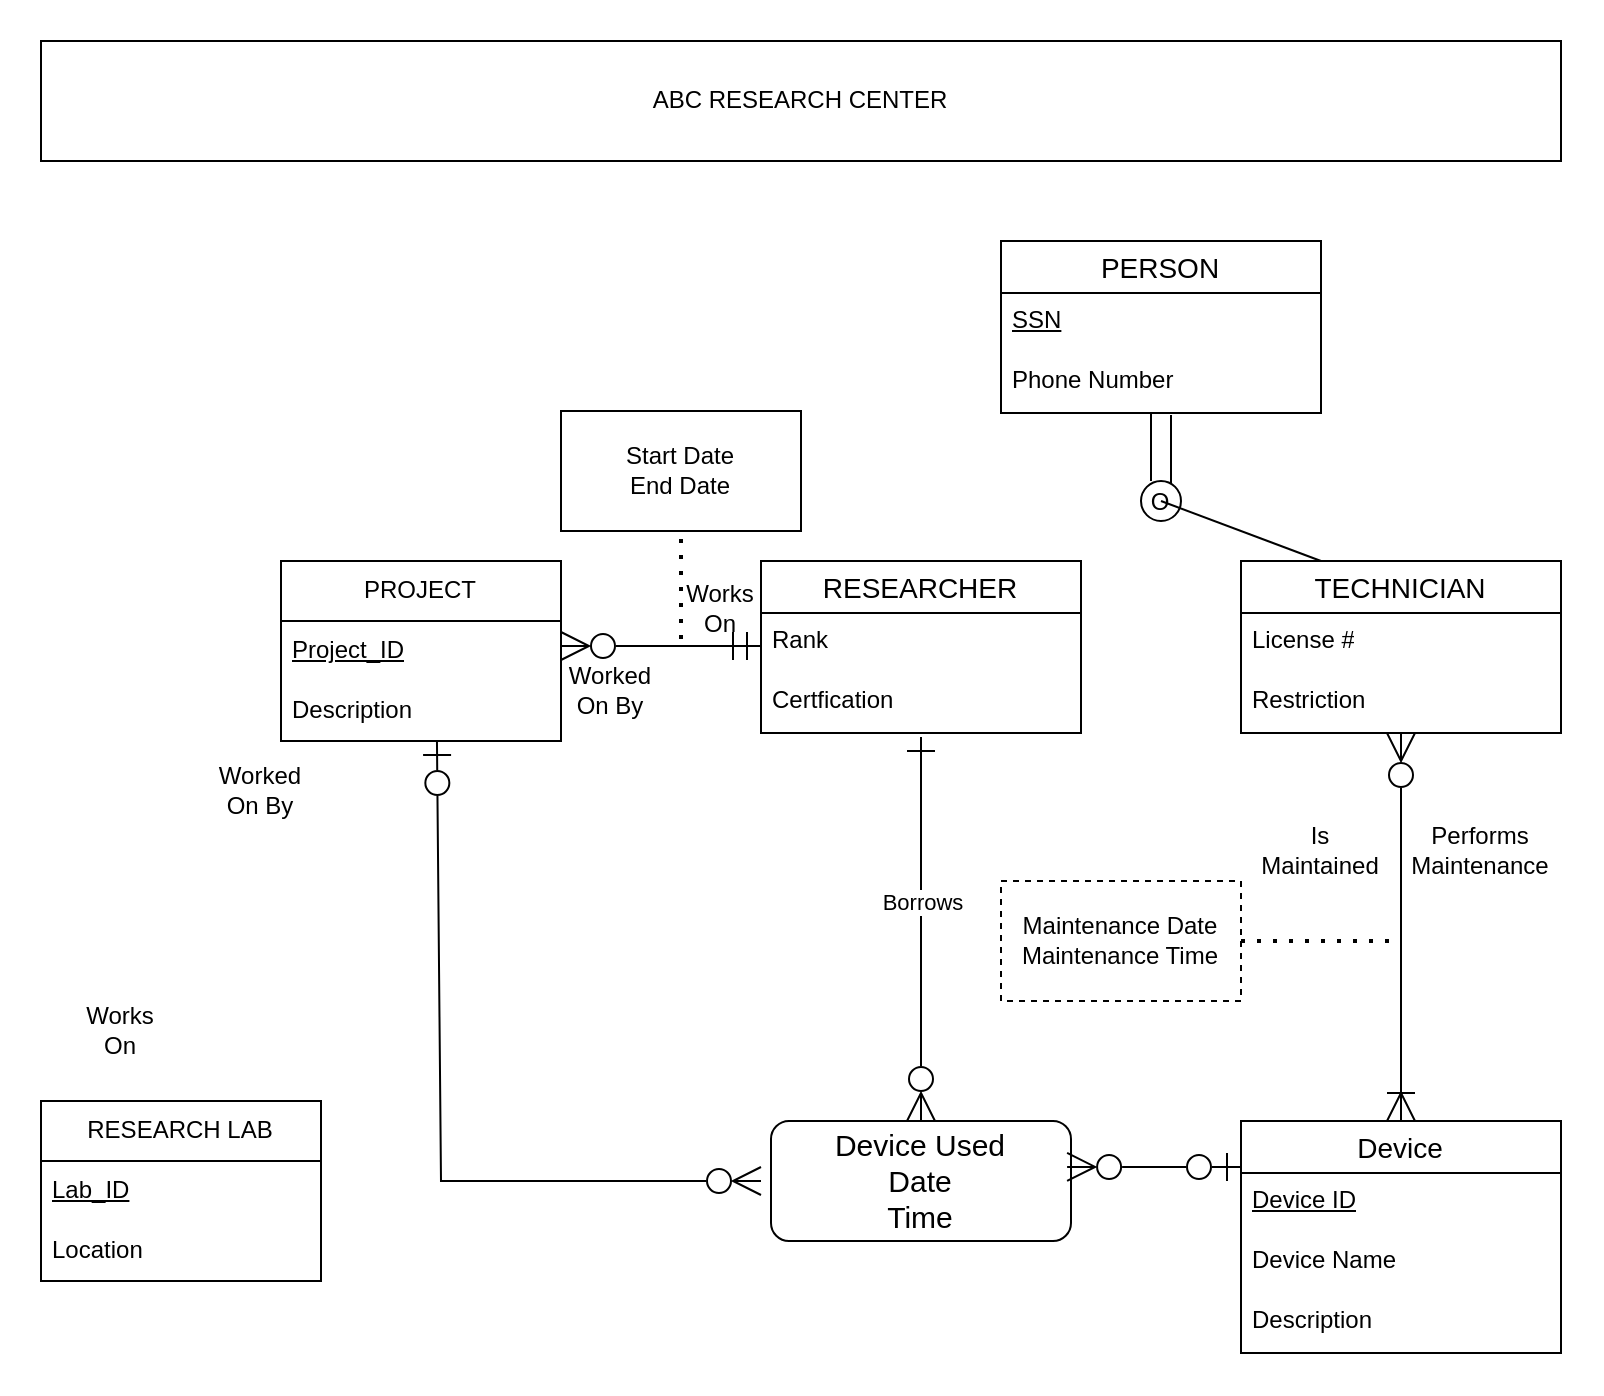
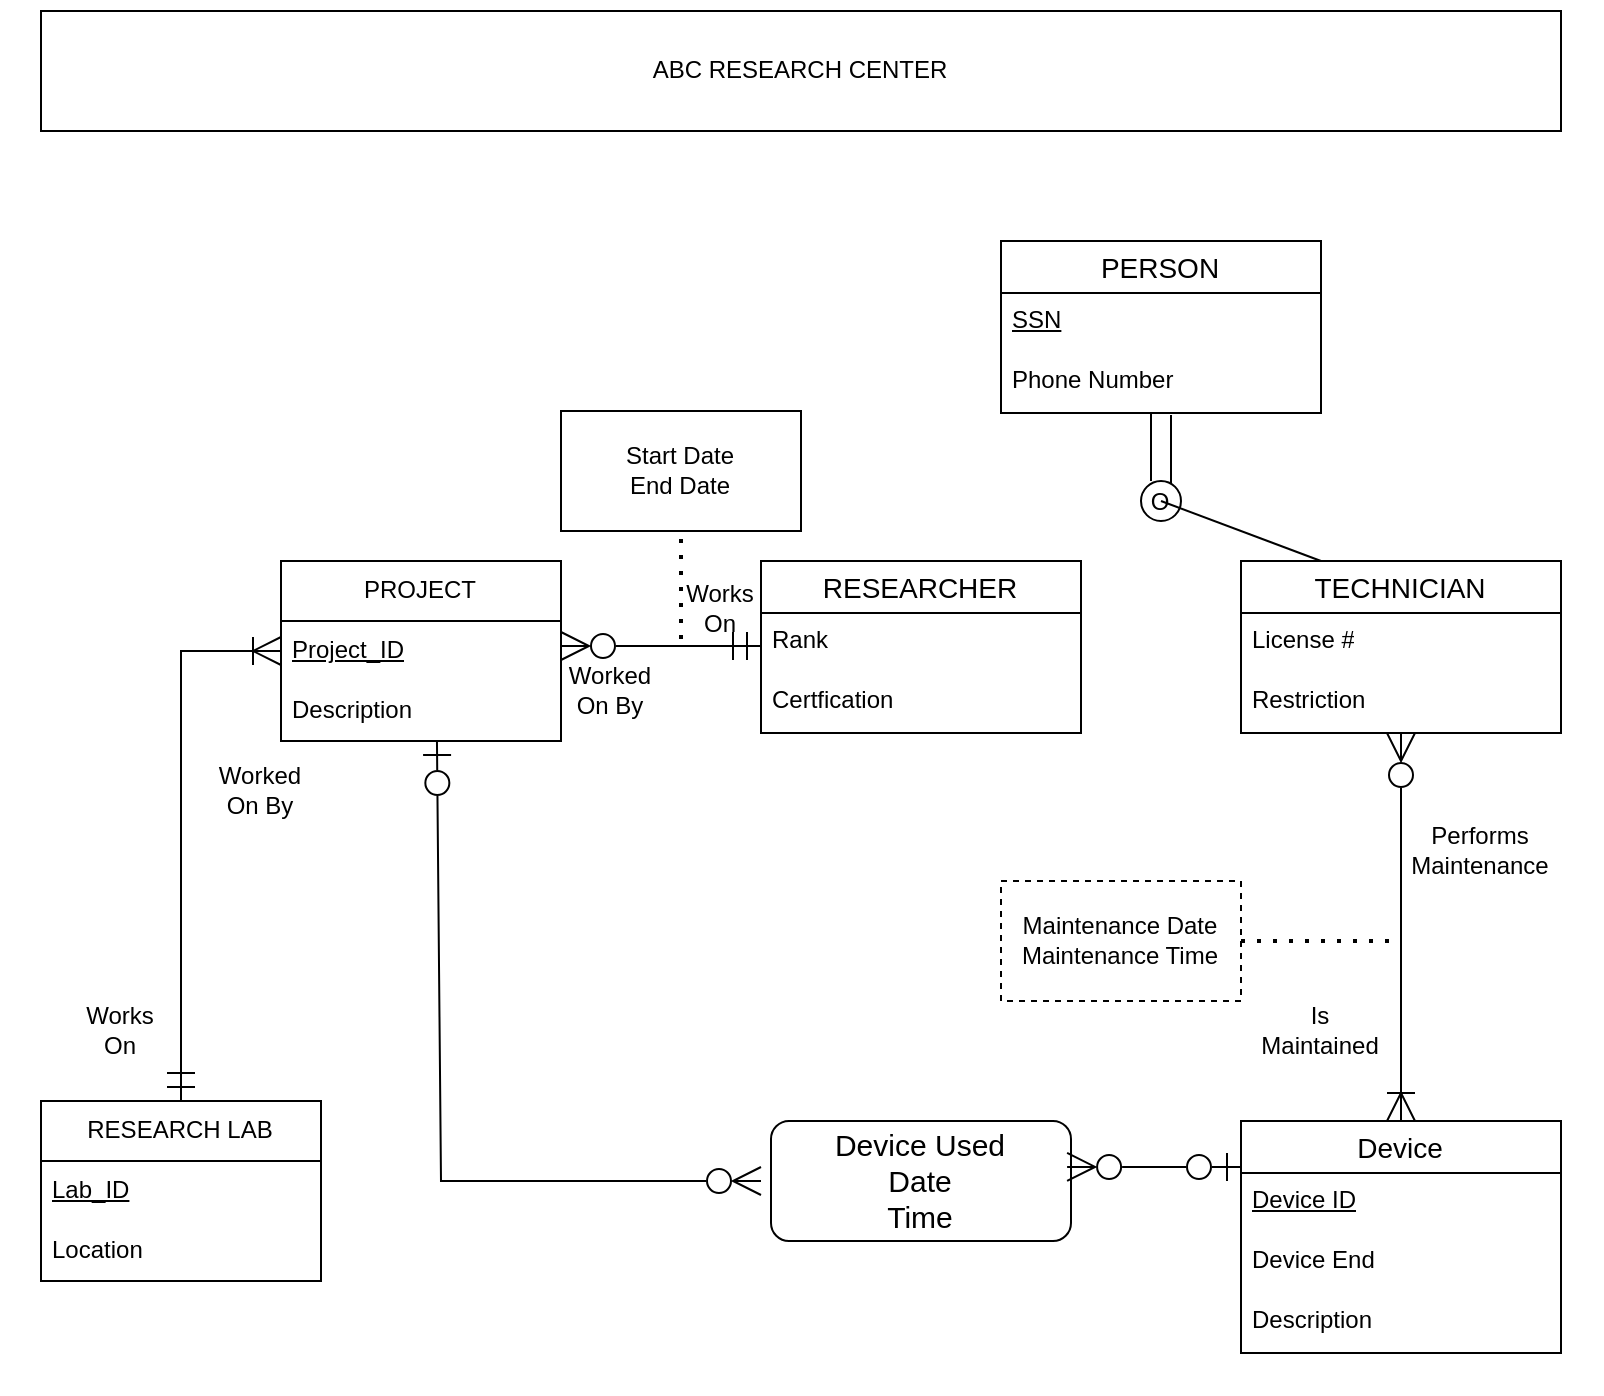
- <mxCell id="2" value="ABC RESEARCH CENTER" style="rounded=0;whiteSpace=wrap;html=1;" vertex="1" parent="1"><mxGeometry x="20" y="20" width="760" height="60" as="geometry" /></mxCell>
+ <mxCell id="2" value="ABC RESEARCH CENTER" style="rounded=0;whiteSpace=wrap;html=1;" vertex="1" parent="1"><mxGeometry x="20" y="5" width="760" height="60" as="geometry" /></mxCell>
+ <mxCell id="35" value="" style="endArrow=ERmandOne;html=1;rounded=0;startArrow=ERoneToMany;startFill=0;endFill=0;endSize=12;startSize=12;entryX=0.5;entryY=0;entryDx=0;entryDy=0;exitX=0;exitY=0.5;exitDx=0;exitDy=0;" edge="1" parent="1" source="7" target="3"><mxGeometry width="50" height="50" relative="1" as="geometry"><mxPoint x="80" y="330" as="sourcePoint" /><mxPoint x="210" y="550" as="targetPoint" /><Array as="points"><mxPoint x="90" y="325" /></Array></mxGeometry></mxCell>
- <mxCell id="31" value="Is Maintained" style="text;html=1;align=center;verticalAlign=middle;whiteSpace=wrap;rounded=0;" vertex="1" parent="1"><mxGeometry x="630" y="410" width="60" height="30" as="geometry" /></mxCell>
+ <mxCell id="31" value="Is Maintained" style="text;html=1;align=center;verticalAlign=middle;whiteSpace=wrap;rounded=0;" vertex="1" parent="1"><mxGeometry x="630" y="500" width="60" height="30" as="geometry" /></mxCell>
- <mxCell id="40" value="" style="endArrow=ERone;html=1;rounded=0;entryX=0.5;entryY=1.067;entryDx=0;entryDy=0;entryPerimeter=0;exitX=0.5;exitY=0;exitDx=0;exitDy=0;endSize=12;startSize=12;startArrow=ERzeroToMany;startFill=0;endFill=0;" edge="1" parent="1" source="27" target="18"><mxGeometry width="50" height="50" relative="1" as="geometry"><mxPoint x="380" y="490" as="sourcePoint" /><mxPoint x="460" y="400" as="targetPoint" /><Array as="points" /></mxGeometry></mxCell>
- <mxCell id="41" value="Borrows" style="edgeLabel;html=1;align=center;verticalAlign=middle;resizable=0;points=[];" vertex="1" connectable="0" parent="40"><mxGeometry x="0.792" relative="1" as="geometry"><mxPoint y="62" as="offset" /></mxGeometry></mxCell>
- <mxCell id="11" value="Device Name" style="text;strokeColor=none;fillColor=none;spacingLeft=4;spacingRight=4;overflow=hidden;rotatable=0;points=[[0,0.5],[1,0.5]];portConstraint=eastwest;fontSize=12;whiteSpace=wrap;html=1;" vertex="1" parent="9"><mxGeometry y="56" width="160" height="30" as="geometry" /></mxCell>
+ <mxCell id="11" value="Device End" style="text;strokeColor=none;fillColor=none;spacingLeft=4;spacingRight=4;overflow=hidden;rotatable=0;points=[[0,0.5],[1,0.5]];portConstraint=eastwest;fontSize=12;whiteSpace=wrap;html=1;" vertex="1" parent="9"><mxGeometry y="56" width="160" height="30" as="geometry" /></mxCell>
